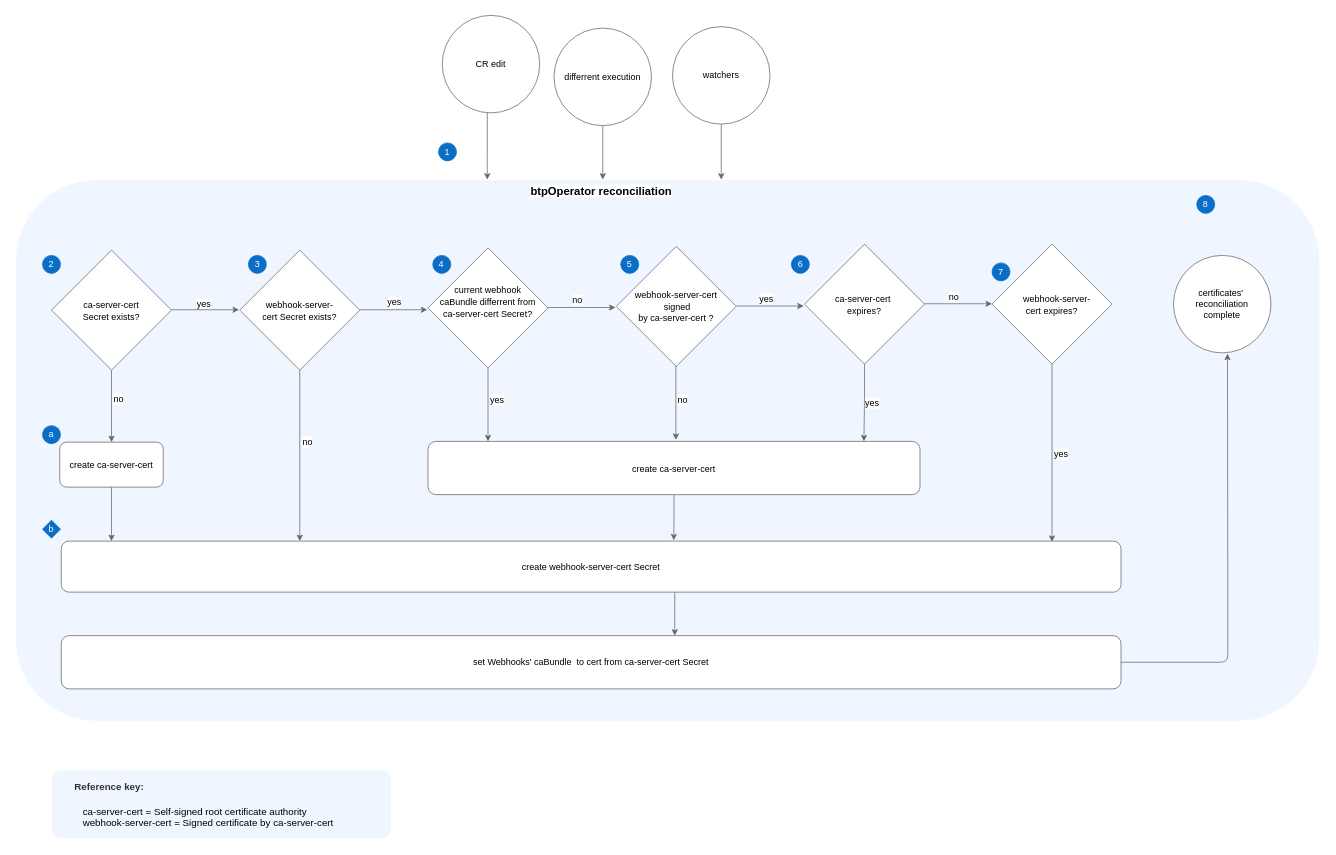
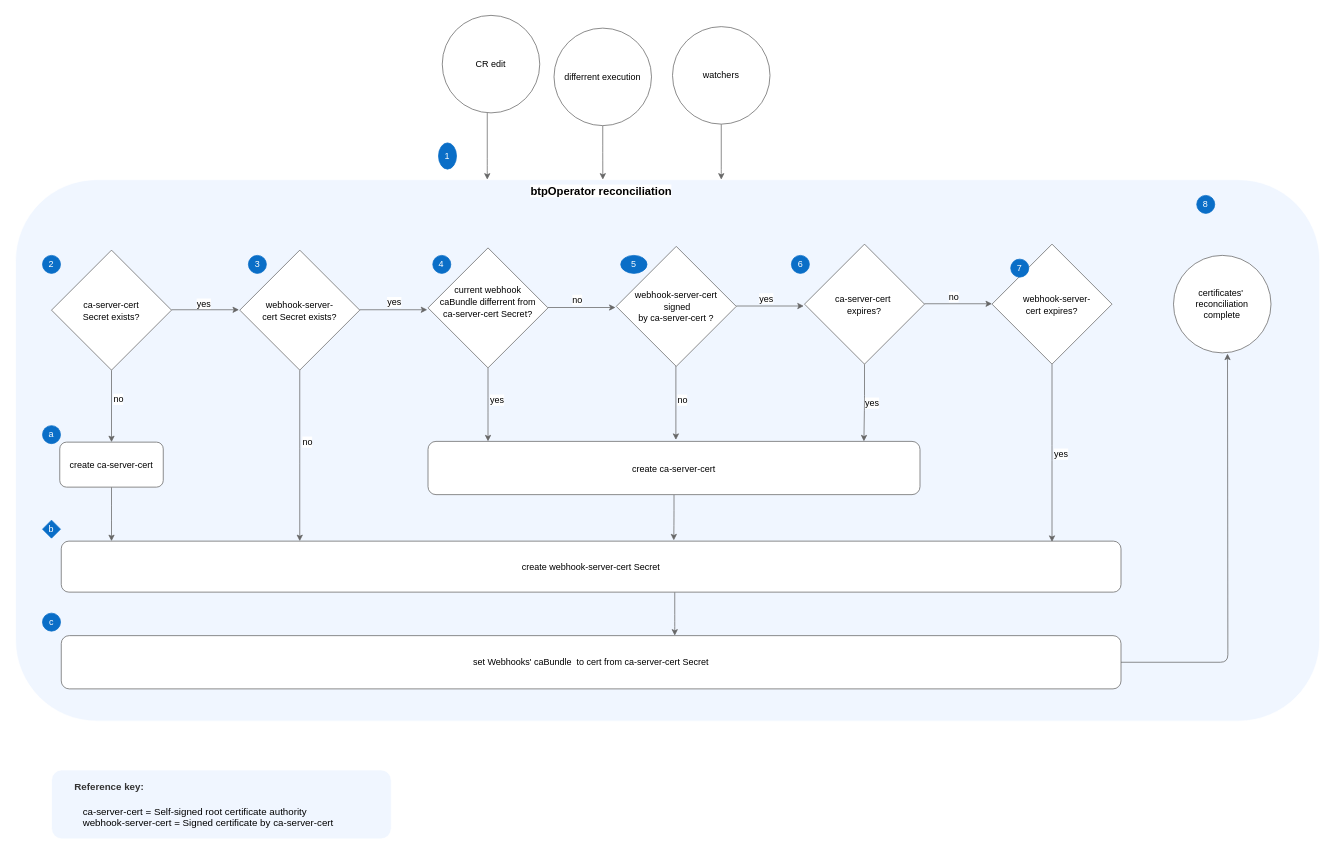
- <mxCell id="54" value="&lt;font color=&quot;#ffffff&quot;&gt;1&lt;/font&gt;" style="ellipse;whiteSpace=wrap;html=1;aspect=fixed;fillColor=#0a6ec7;strokeColor=#0a6ec7;" parent="1" vertex="1"><mxGeometry x="584" y="190" width="24" height="24" as="geometry" /></mxCell>
+ <mxCell id="54" value="&lt;font color=&quot;#ffffff&quot;&gt;1&lt;/font&gt;" style="ellipse;whiteSpace=wrap;html=1;aspect=fixed;fillColor=#0a6ec7;strokeColor=#0a6ec7;" parent="1" vertex="1"><mxGeometry x="584" y="190" width="24" height="35" as="geometry" /></mxCell>
- <mxCell id="59" value="&lt;font color=&quot;#ffffff&quot;&gt;5&lt;/font&gt;" style="ellipse;whiteSpace=wrap;html=1;aspect=fixed;fillColor=#0a6ec7;strokeColor=#0a6ec7;" vertex="1" parent="1"><mxGeometry x="827" y="340" width="24" height="24" as="geometry" /></mxCell>
+ <mxCell id="59" value="&lt;font color=&quot;#ffffff&quot;&gt;5&lt;/font&gt;" style="ellipse;whiteSpace=wrap;html=1;aspect=fixed;fillColor=#0a6ec7;strokeColor=#0a6ec7;" vertex="1" parent="1"><mxGeometry x="827" y="340" width="35" height="24" as="geometry" /></mxCell>
- <mxCell id="61" value="&lt;font color=&quot;#ffffff&quot;&gt;7&lt;/font&gt;" style="ellipse;whiteSpace=wrap;html=1;aspect=fixed;fillColor=#0a6ec7;strokeColor=#0a6ec7;" vertex="1" parent="1"><mxGeometry x="1322" y="350" width="24" height="24" as="geometry" /></mxCell>
+ <mxCell id="61" value="&lt;font color=&quot;#ffffff&quot;&gt;7&lt;/font&gt;" style="ellipse;whiteSpace=wrap;html=1;aspect=fixed;fillColor=#0a6ec7;strokeColor=#0a6ec7;" vertex="1" parent="1"><mxGeometry x="1347" y="345" width="24" height="24" as="geometry" /></mxCell>
+ <mxCell id="64" value="&lt;font color=&quot;#ffffff&quot;&gt;c&lt;/font&gt;" style="ellipse;whiteSpace=wrap;html=1;aspect=fixed;fillColor=#0a6ec7;strokeColor=#0a6ec7;" vertex="1" parent="1"><mxGeometry x="56" y="817" width="24" height="24" as="geometry" /></mxCell>
